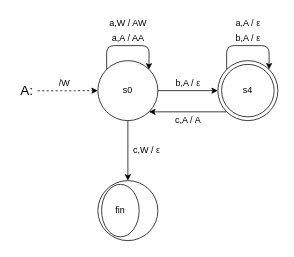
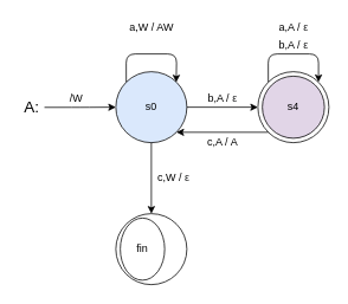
- <mxCell id="5" value="a,A / AA" style="text;html=1;align=center;verticalAlign=middle;resizable=0;points=[];autosize=1;" vertex="1" parent="1"><mxGeometry x="140" y="40" width="60" height="20" as="geometry" /></mxCell>
- <mxCell id="3" value="s0" style="ellipse;whiteSpace=wrap;html=1;aspect=fixed;" vertex="1" parent="1"><mxGeometry x="130" y="80" width="80" height="80" as="geometry" /></mxCell>
+ <mxCell id="3" value="s0" style="ellipse;whiteSpace=wrap;html=1;aspect=fixed;fillColor=#dae8fc;" vertex="1" parent="1"><mxGeometry x="130" y="80" width="80" height="80" as="geometry" /></mxCell>
- <mxCell id="11" value="s4" style="ellipse;whiteSpace=wrap;html=1;aspect=fixed;" vertex="1" parent="1"><mxGeometry x="295" y="85" width="70" height="70" as="geometry" /></mxCell>
+ <mxCell id="11" value="s4" style="ellipse;whiteSpace=wrap;html=1;aspect=fixed;fillColor=#e1d5e7;" vertex="1" parent="1"><mxGeometry x="295" y="85" width="70" height="70" as="geometry" /></mxCell>
- <mxCell id="7" value="" style="endArrow=classic;html=1;entryX=0;entryY=0.5;entryDx=0;entryDy=0;exitX=0.985;exitY=0.511;exitDx=0;exitDy=0;exitPerimeter=0;edgeStyle=orthogonalEdgeStyle;dashed=1;" edge="1" parent="1" source="2" target="3"><mxGeometry width="50" height="50" relative="1" as="geometry"><mxPoint x="60" y="120" as="sourcePoint" /><mxPoint x="110" y="140" as="targetPoint" /></mxGeometry></mxCell>
+ <mxCell id="7" value="" style="endArrow=classic;html=1;entryX=0;entryY=0.5;entryDx=0;entryDy=0;exitX=0.985;exitY=0.511;exitDx=0;exitDy=0;exitPerimeter=0;edgeStyle=orthogonalEdgeStyle;" edge="1" parent="1" source="2" target="3"><mxGeometry width="50" height="50" relative="1" as="geometry"><mxPoint x="60" y="120" as="sourcePoint" /><mxPoint x="110" y="140" as="targetPoint" /></mxGeometry></mxCell>
